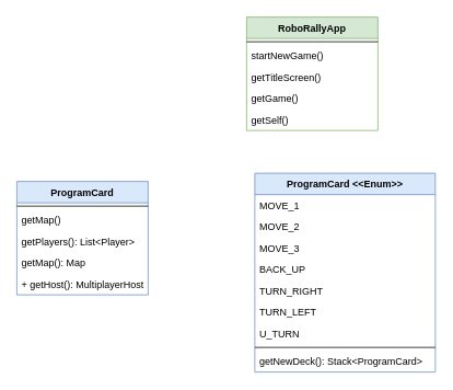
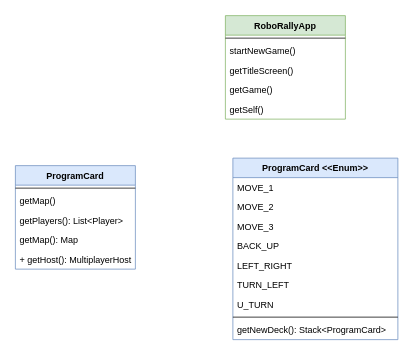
- <mxCell id="19" value="TURN_RIGHT" style="text;strokeColor=none;fillColor=none;align=left;verticalAlign=top;spacingLeft=4;spacingRight=4;overflow=hidden;rotatable=0;points=[[0,0.5],[1,0.5]];portConstraint=eastwest;" parent="14" vertex="1"><mxGeometry y="130" width="220" height="26" as="geometry" /></mxCell>
+ <mxCell id="19" value="LEFT_RIGHT" style="text;strokeColor=none;fillColor=none;align=left;verticalAlign=top;spacingLeft=4;spacingRight=4;overflow=hidden;rotatable=0;points=[[0,0.5],[1,0.5]];portConstraint=eastwest;" parent="14" vertex="1"><mxGeometry y="130" width="220" height="26" as="geometry" /></mxCell>
